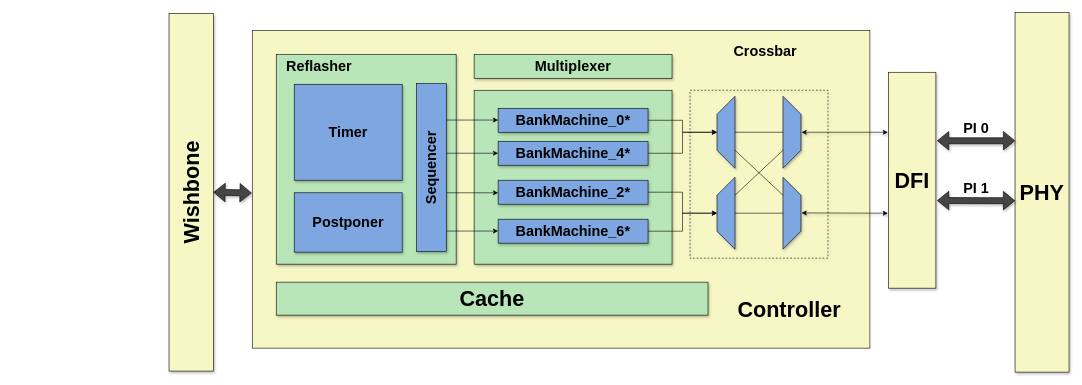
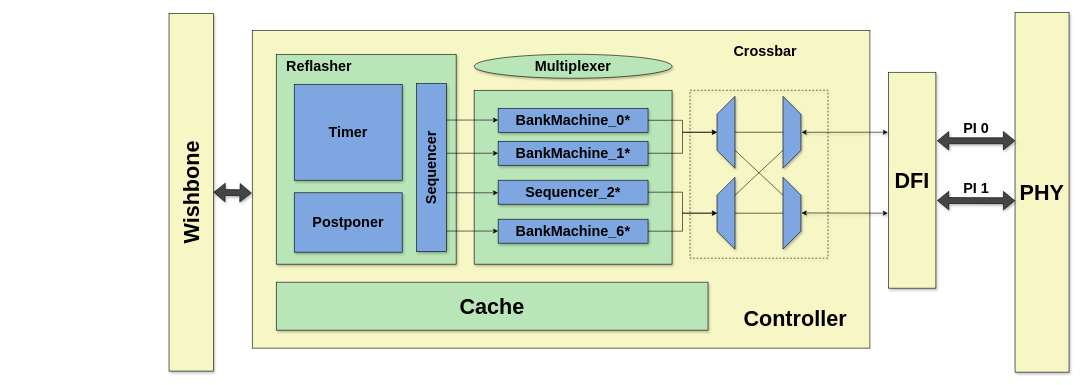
- <mxCell id="13" value="&lt;font style=&quot;font-size: 24px;&quot;&gt;&lt;b style=&quot;&quot;&gt;Multiplexer&lt;/b&gt;&lt;/font&gt;" style="rounded=0;whiteSpace=wrap;html=1;fillColor=#B8E6B8;shadow=1;" parent="1" vertex="1"><mxGeometry x="790" y="90" width="330" height="40" as="geometry" /></mxCell>
+ <mxCell id="13" value="&lt;font style=&quot;font-size: 24px;&quot;&gt;&lt;b style=&quot;&quot;&gt;Multiplexer&lt;/b&gt;&lt;/font&gt;" style="ellipse;whiteSpace=wrap;html=1;fillColor=#B8E6B8;shadow=1;" parent="1" vertex="1"><mxGeometry x="790" y="90" width="330" height="40" as="geometry" /></mxCell>
- <mxCell id="27" value="&lt;span style=&quot;font-size: 24px; text-wrap: nowrap;&quot;&gt;&lt;b&gt;BankMachine_4*&lt;/b&gt;&lt;/span&gt;" style="rounded=0;whiteSpace=wrap;html=1;fillColor=#7EA6E0;shadow=1;" parent="1" vertex="1"><mxGeometry x="830" y="235.05" width="250" height="40" as="geometry" /></mxCell>
+ <mxCell id="27" value="&lt;span style=&quot;font-size: 24px; text-wrap: nowrap;&quot;&gt;&lt;b&gt;BankMachine_1*&lt;/b&gt;&lt;/span&gt;" style="rounded=0;whiteSpace=wrap;html=1;fillColor=#7EA6E0;shadow=1;" parent="1" vertex="1"><mxGeometry x="830" y="235.05" width="250" height="40" as="geometry" /></mxCell>
- <mxCell id="43" value="&lt;span style=&quot;font-size: 24px; text-wrap: nowrap;&quot;&gt;&lt;b&gt;BankMachine_2*&lt;/b&gt;&lt;/span&gt;" style="rounded=0;whiteSpace=wrap;html=1;fillColor=#7EA6E0;shadow=1;" parent="1" vertex="1"><mxGeometry x="830" y="300" width="250" height="40" as="geometry" /></mxCell>
+ <mxCell id="43" value="&lt;span style=&quot;font-size: 24px; text-wrap: nowrap;&quot;&gt;&lt;b&gt;Sequencer_2*&lt;/b&gt;&lt;/span&gt;" style="rounded=0;whiteSpace=wrap;html=1;fillColor=#7EA6E0;shadow=1;" parent="1" vertex="1"><mxGeometry x="830" y="300" width="250" height="40" as="geometry" /></mxCell>
- <mxCell id="15" value="&lt;font style=&quot;font-size: 36px;&quot;&gt;&lt;b style=&quot;&quot;&gt;Cache&lt;/b&gt;&lt;/font&gt;" style="rounded=0;whiteSpace=wrap;html=1;fillColor=#B8E6B8;shadow=1;" parent="1" vertex="1"><mxGeometry x="460" y="470" width="720" height="55" as="geometry" /></mxCell>
+ <mxCell id="15" value="&lt;font style=&quot;font-size: 36px;&quot;&gt;&lt;b style=&quot;&quot;&gt;Cache&lt;/b&gt;&lt;/font&gt;" style="rounded=0;whiteSpace=wrap;html=1;fillColor=#B8E6B8;shadow=1;" parent="1" vertex="1"><mxGeometry x="460" y="470" width="720" height="80" as="geometry" /></mxCell>
- <mxCell id="14" value="&lt;b style=&quot;&quot;&gt;&lt;font style=&quot;font-size: 36px;&quot;&gt;Controller&lt;/font&gt;&lt;/b&gt;" style="text;html=1;align=center;verticalAlign=middle;resizable=0;points=[];autosize=1;strokeColor=none;fillColor=none;shadow=1;" parent="1" vertex="1"><mxGeometry x="1215" y="485" width="200" height="60" as="geometry" /></mxCell>
+ <mxCell id="14" value="&lt;b style=&quot;&quot;&gt;&lt;font style=&quot;font-size: 36px;&quot;&gt;Controller&lt;/font&gt;&lt;/b&gt;" style="text;html=1;align=center;verticalAlign=middle;resizable=0;points=[];autosize=1;strokeColor=none;fillColor=none;shadow=1;" parent="1" vertex="1"><mxGeometry x="1225" y="500" width="200" height="60" as="geometry" /></mxCell>
